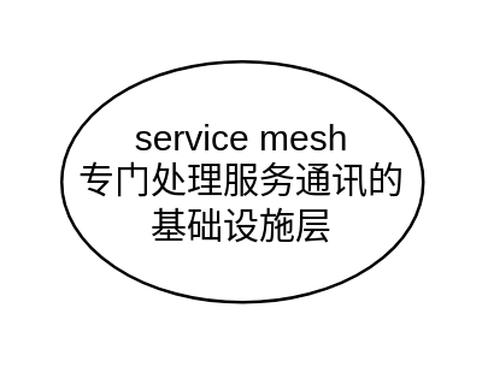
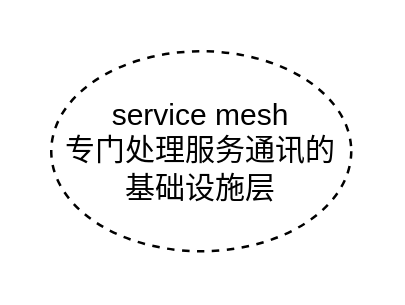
- <mxCell id="2" value="service mesh&lt;br&gt;专门处理服务通讯的基础设施层" style="ellipse;whiteSpace=wrap;html=1;" vertex="1" parent="1"><mxGeometry x="20" y="20" width="120" height="80" as="geometry" /></mxCell>
+ <mxCell id="2" value="service mesh&lt;br&gt;专门处理服务通讯的基础设施层" style="ellipse;whiteSpace=wrap;html=1;dashed=1;" vertex="1" parent="1"><mxGeometry x="20" y="20" width="120" height="80" as="geometry" /></mxCell>
